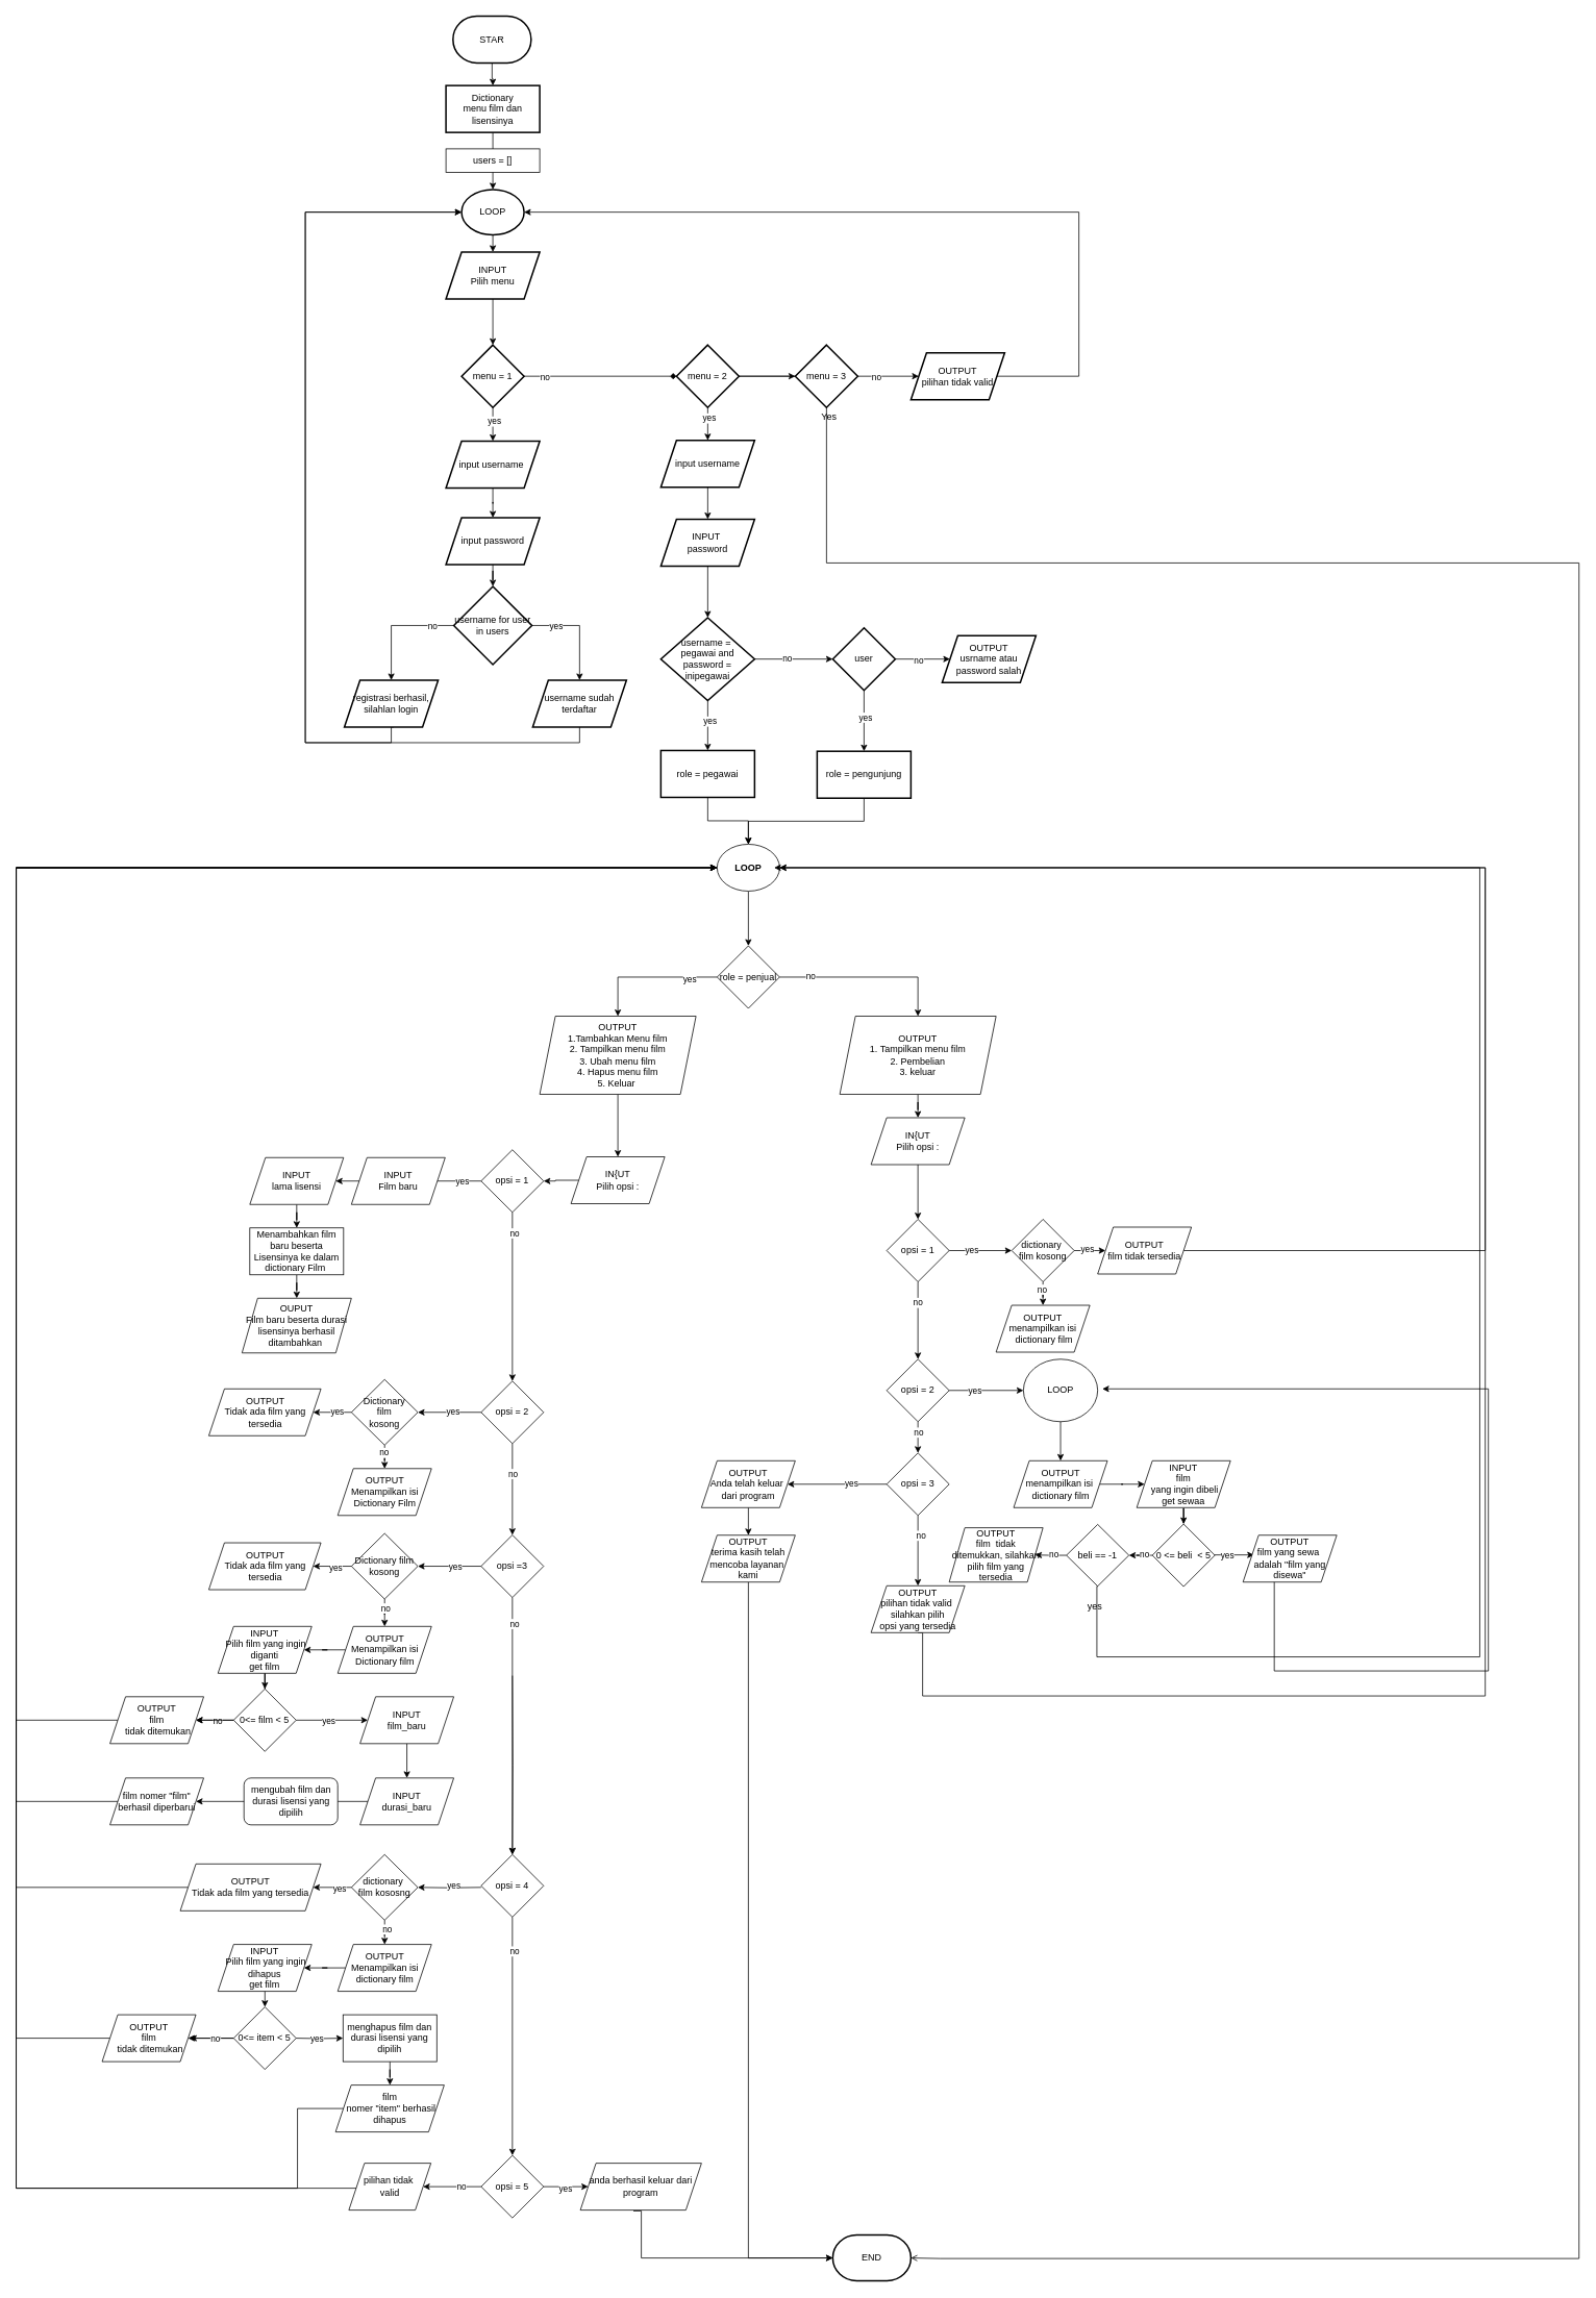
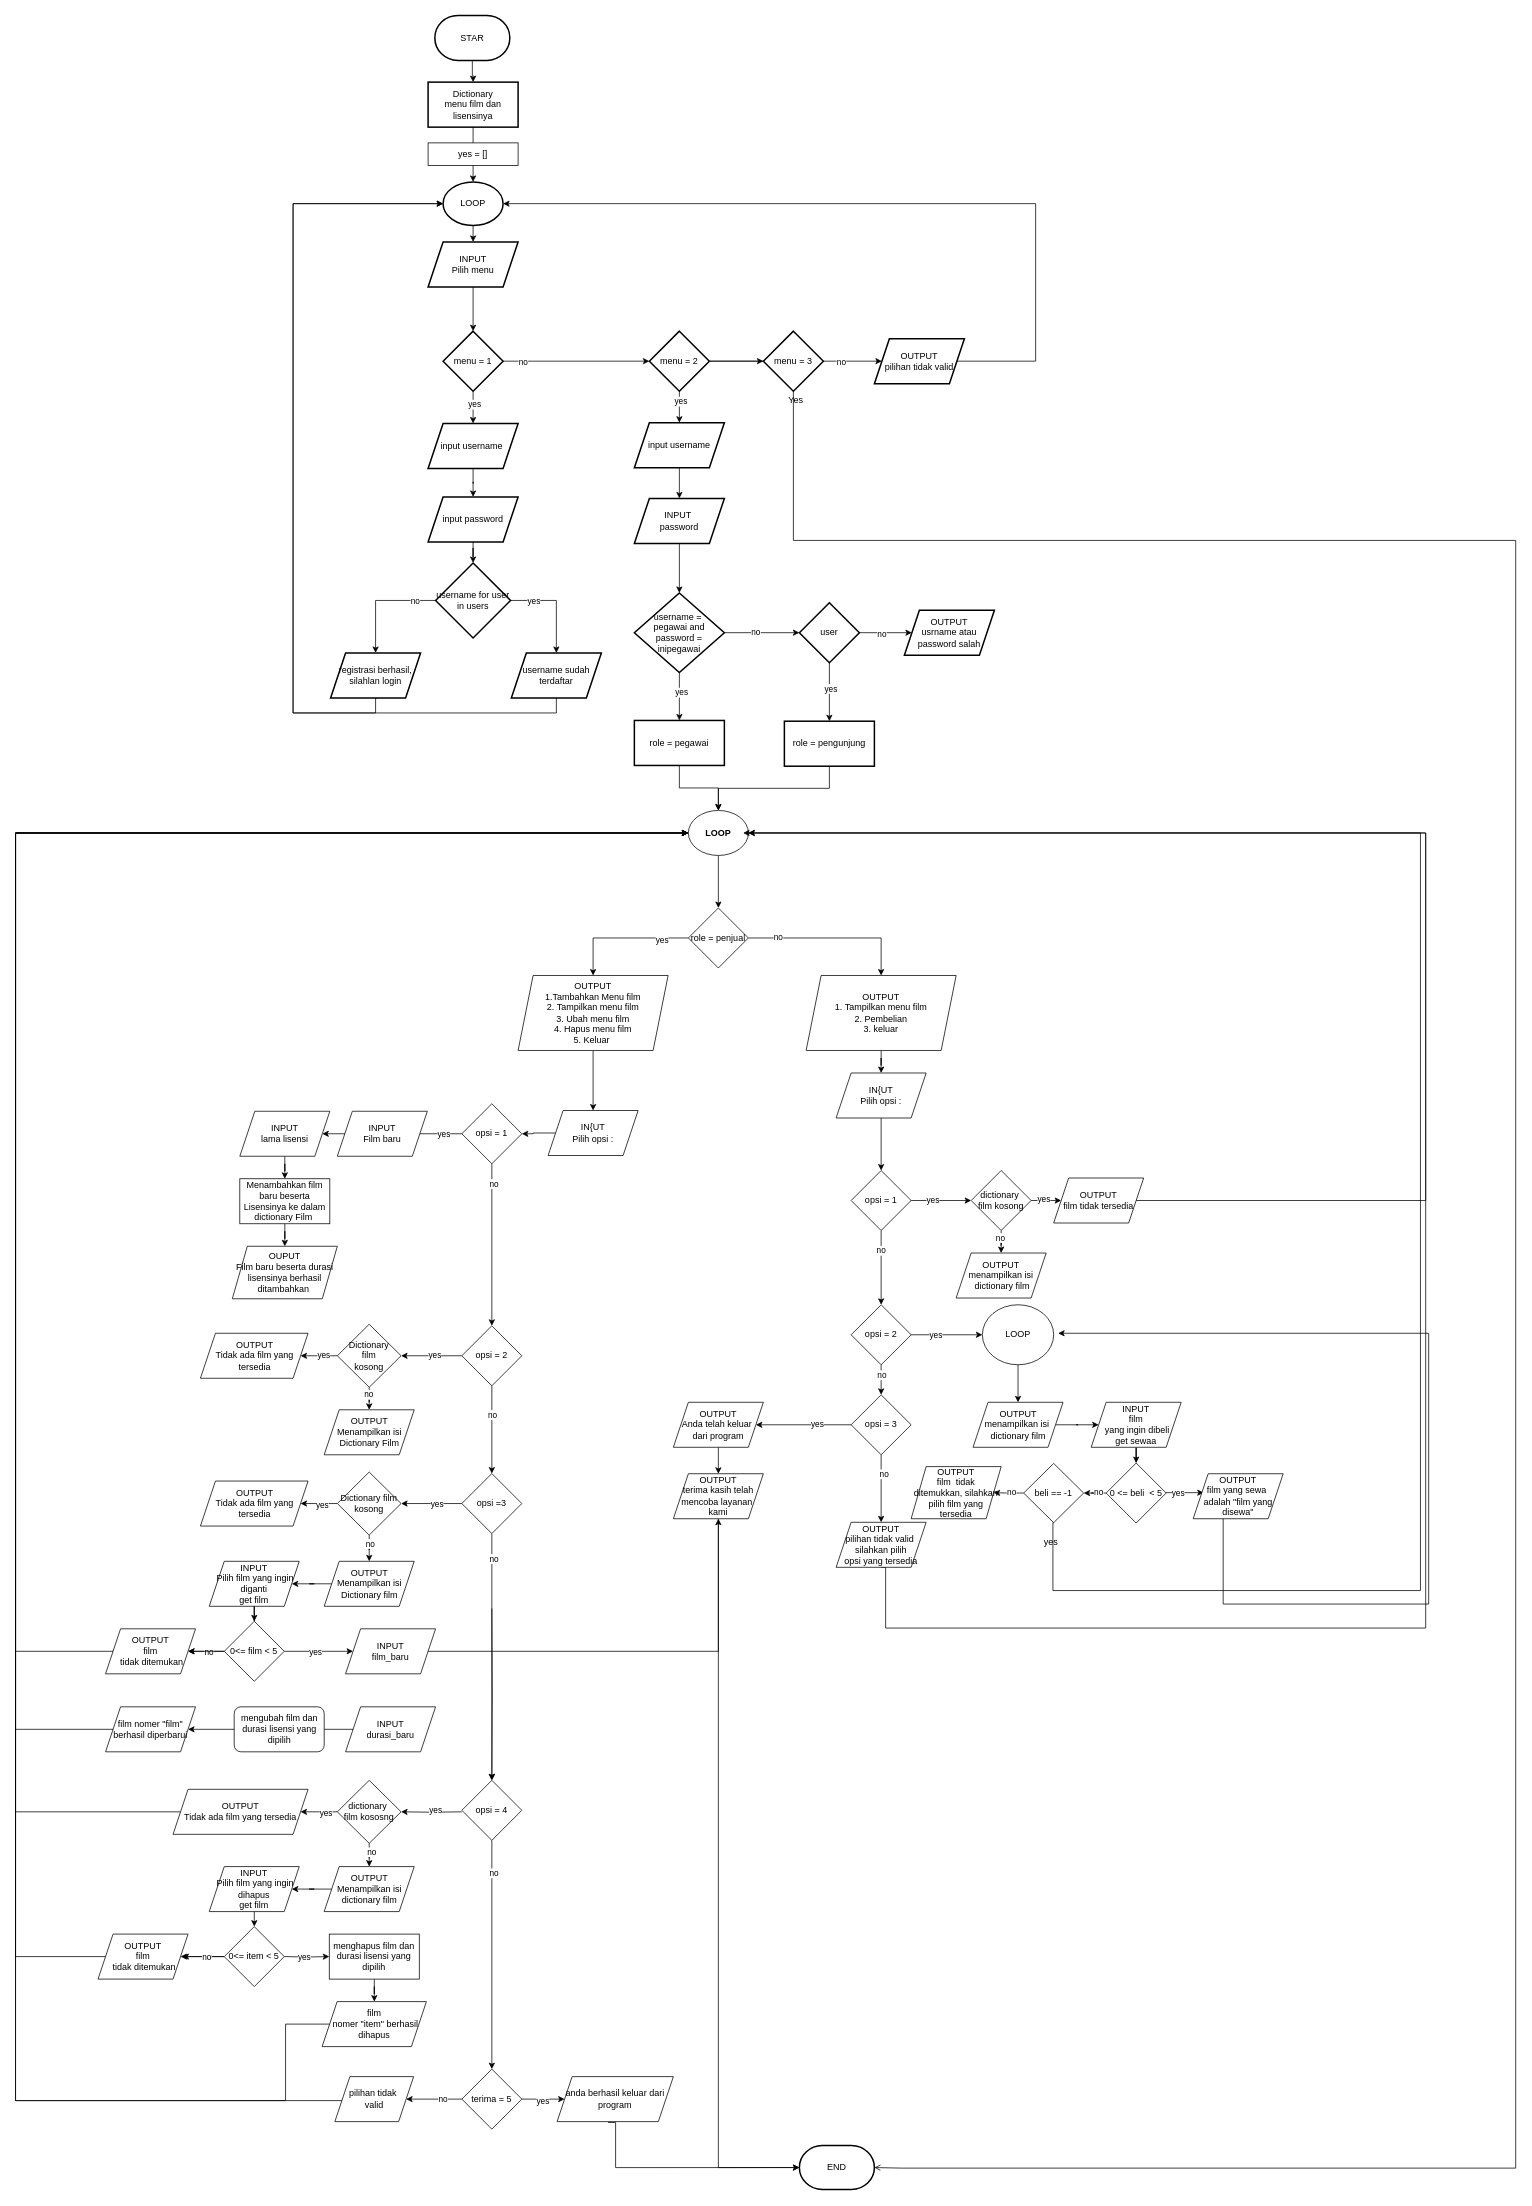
- <mxCell id="201" value="users = []" style="whiteSpace=wrap;html=1;" parent="1" vertex="1"><mxGeometry x="570" y="190" width="120" height="30" as="geometry" /></mxCell>
+ <mxCell id="201" value="yes = []" style="whiteSpace=wrap;html=1;" parent="1" vertex="1"><mxGeometry x="570" y="190" width="120" height="30" as="geometry" /></mxCell>
- <mxCell id="8" style="edgeStyle=orthogonalEdgeStyle;rounded=0;orthogonalLoop=1;jettySize=auto;html=1;exitX=1;exitY=0.5;exitDx=0;exitDy=0;endArrow=diamond;" parent="1" source="12" target="22" edge="1"><mxGeometry relative="1" as="geometry"><Array as="points"><mxPoint x="890" y="481" /><mxPoint x="890" y="481" /></Array></mxGeometry></mxCell>
+ <mxCell id="8" style="edgeStyle=orthogonalEdgeStyle;rounded=0;orthogonalLoop=1;jettySize=auto;html=1;exitX=1;exitY=0.5;exitDx=0;exitDy=0;" parent="1" source="12" target="22" edge="1"><mxGeometry relative="1" as="geometry"><Array as="points"><mxPoint x="890" y="481" /><mxPoint x="890" y="481" /></Array></mxGeometry></mxCell>
- <mxCell id="124" value="" style="edgeStyle=orthogonalEdgeStyle;rounded=0;orthogonalLoop=1;jettySize=auto;html=1;" parent="1" source="125" target="118" edge="1"><mxGeometry relative="1" as="geometry" /></mxCell>
+ <mxCell id="124" value="" style="edgeStyle=orthogonalEdgeStyle;rounded=0;orthogonalLoop=1;jettySize=auto;html=1;" parent="1" source="125" target="197" edge="1"><mxGeometry relative="1" as="geometry" /></mxCell>
- <mxCell id="93" value="opsi = 5" style="rhombus;whiteSpace=wrap;html=1;" parent="1" vertex="1"><mxGeometry x="615" y="2758" width="80" height="80" as="geometry" /></mxCell>
+ <mxCell id="93" value="terima = 5" style="rhombus;whiteSpace=wrap;html=1;" parent="1" vertex="1"><mxGeometry x="615" y="2758" width="80" height="80" as="geometry" /></mxCell>
